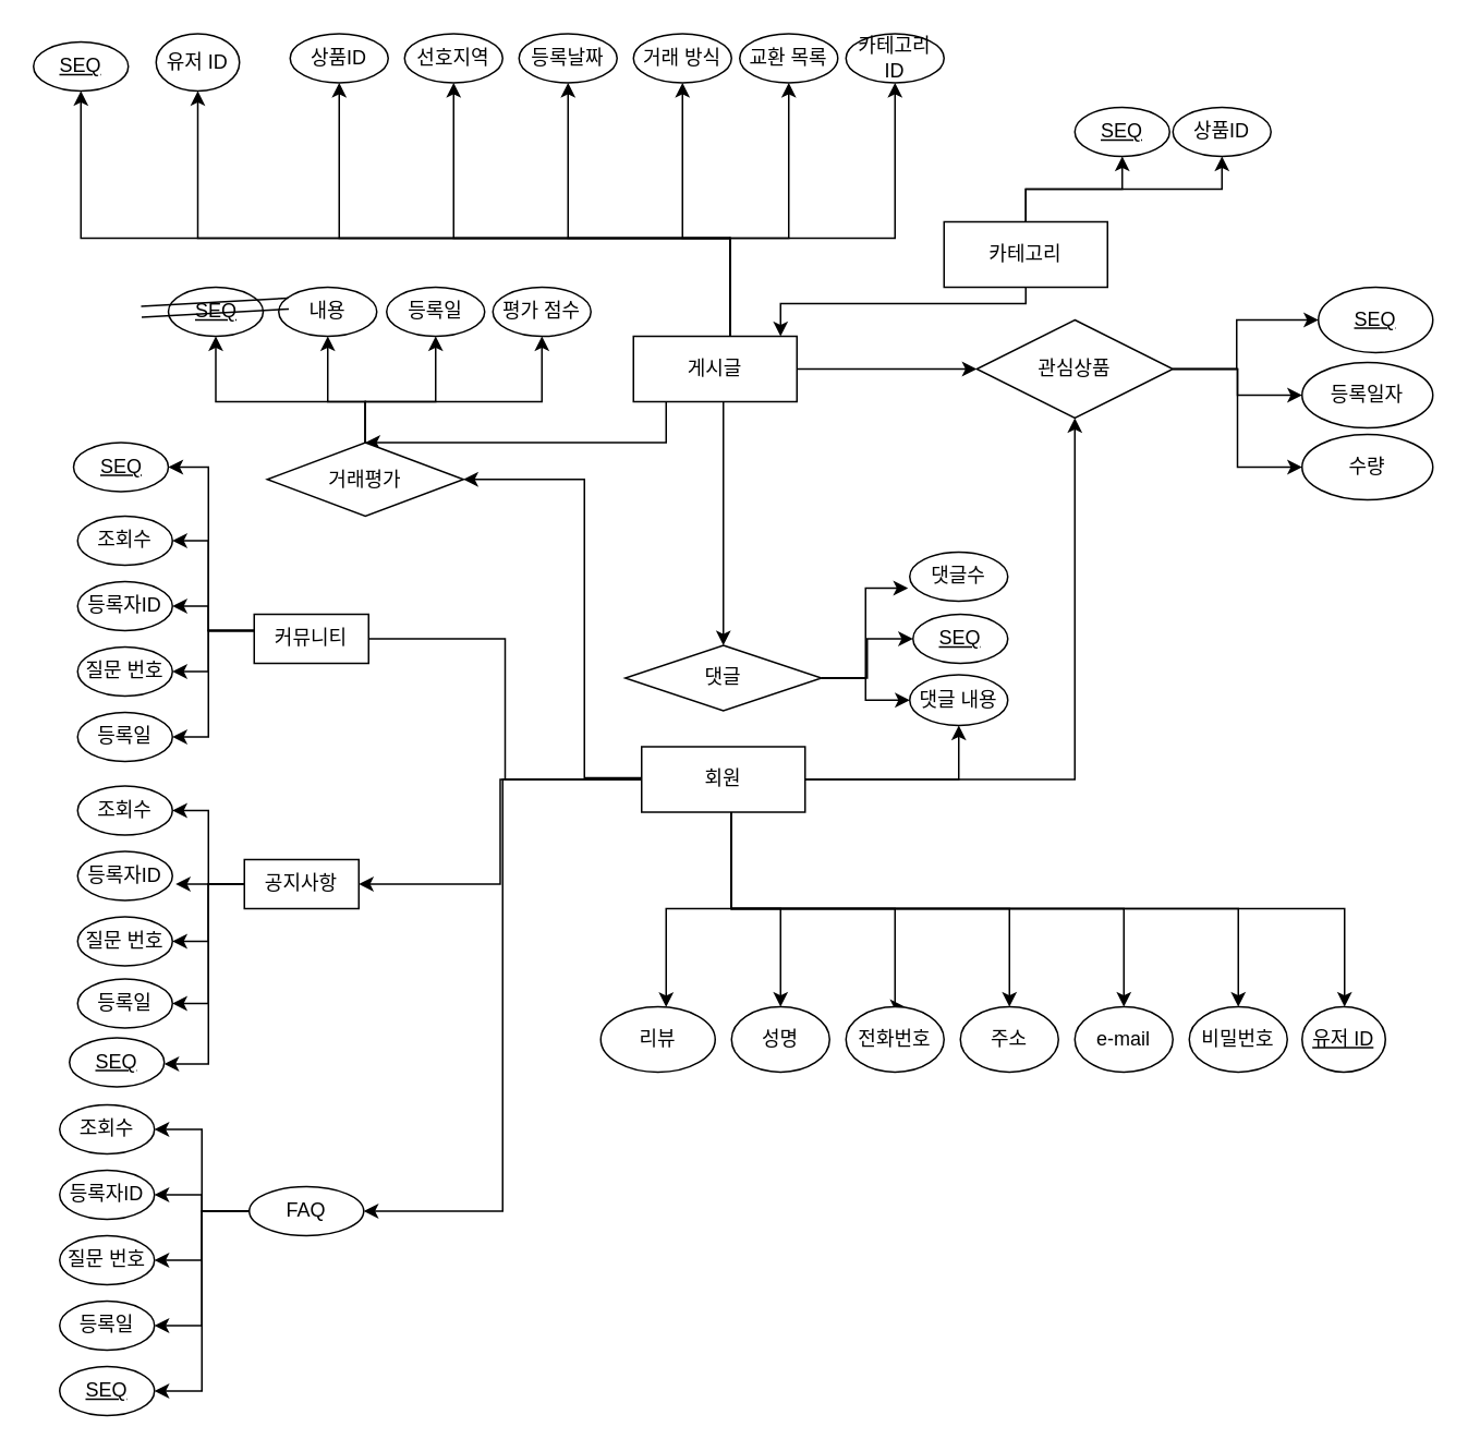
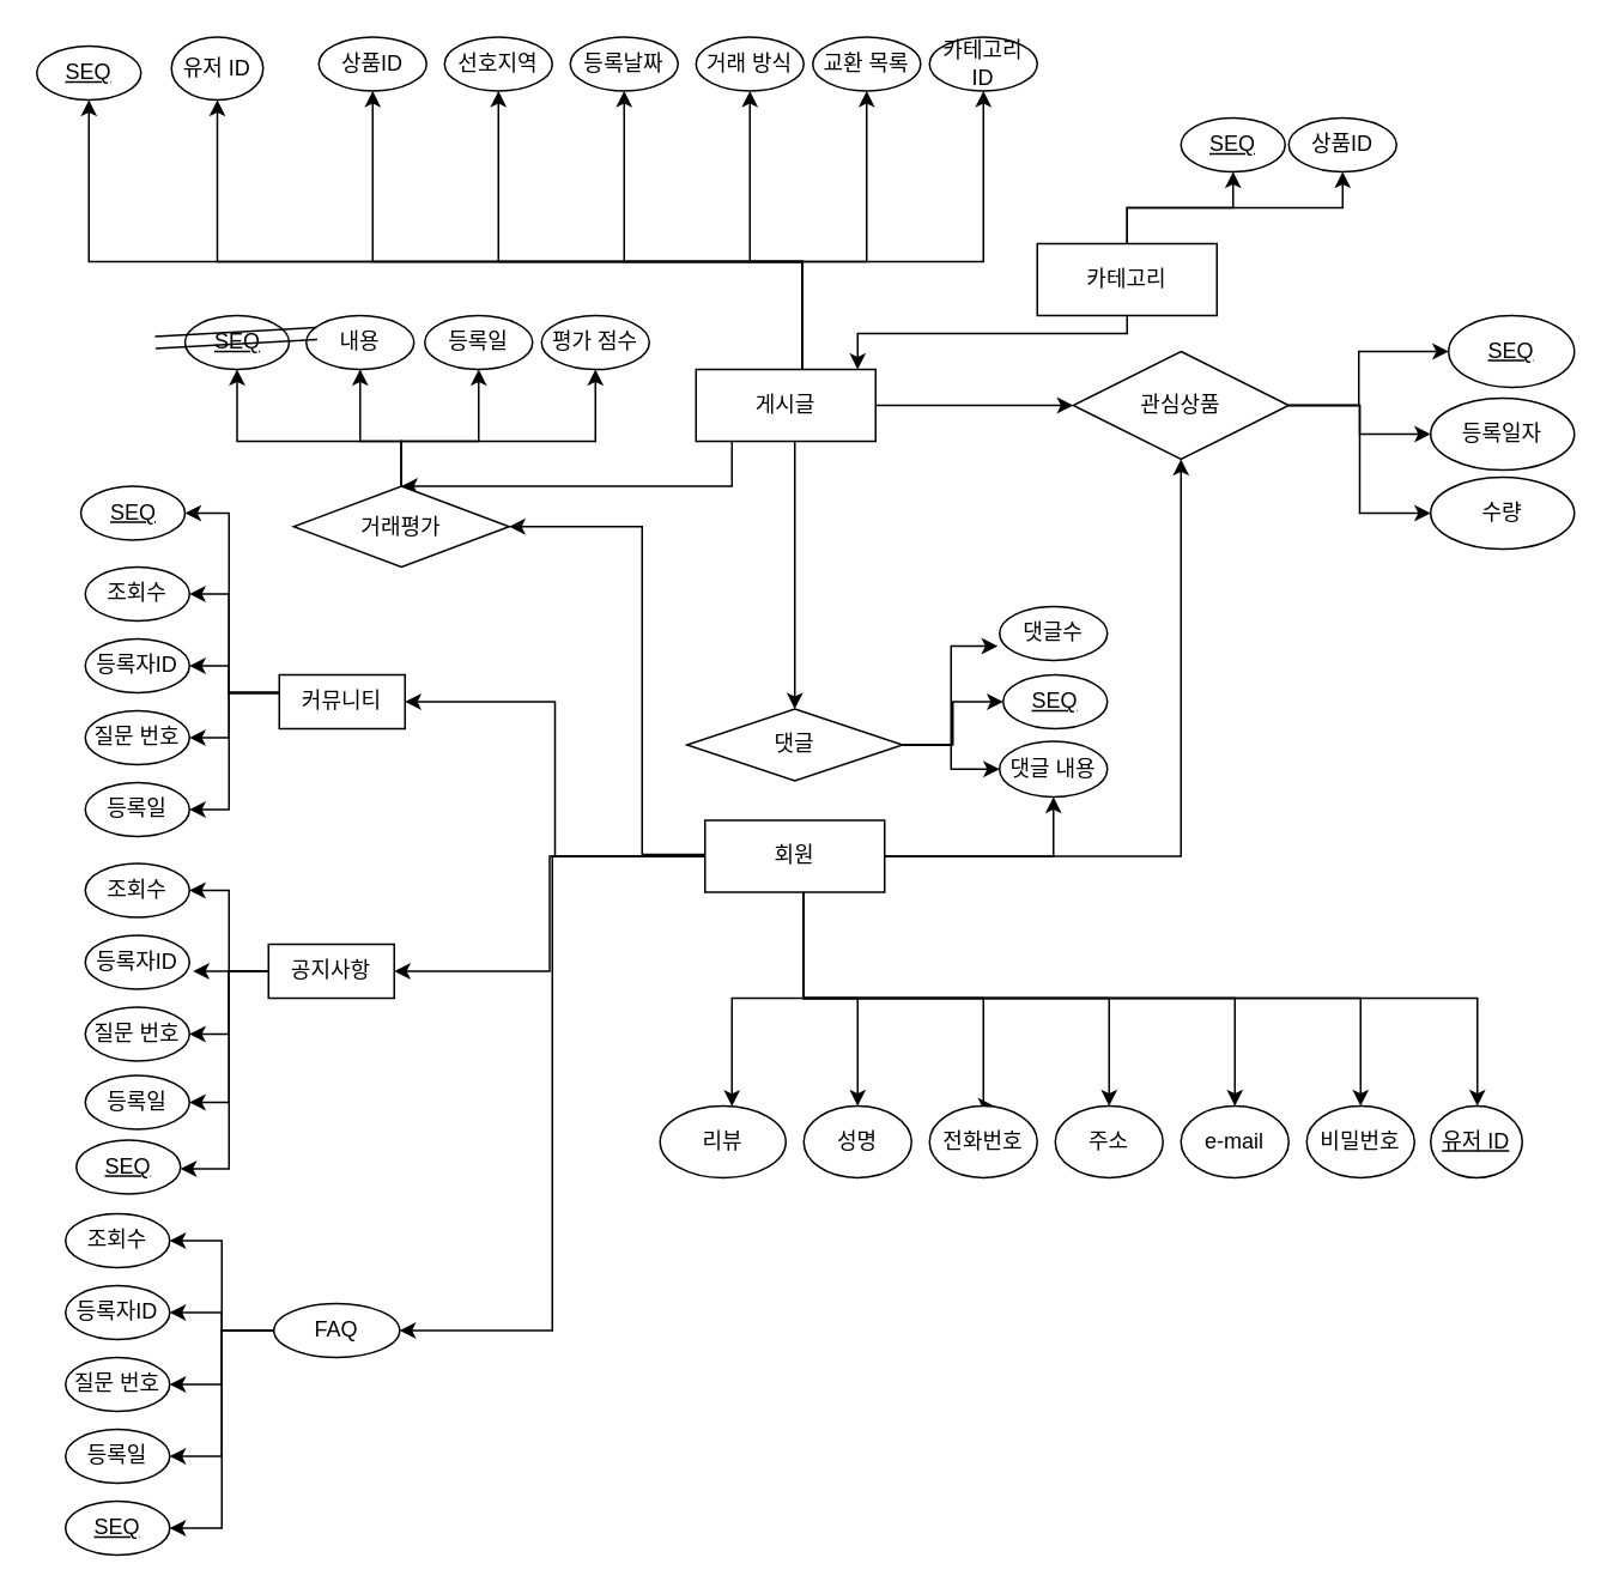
- <mxCell id="10" style="edgeStyle=orthogonalEdgeStyle;rounded=0;orthogonalLoop=1;jettySize=auto;html=1;entryX=1;entryY=0.5;entryDx=0;entryDy=0;endArrow=none;" parent="1" source="15" target="66" edge="1"><mxGeometry relative="1" as="geometry" /></mxCell>
+ <mxCell id="10" style="edgeStyle=orthogonalEdgeStyle;rounded=0;orthogonalLoop=1;jettySize=auto;html=1;entryX=1;entryY=0.5;entryDx=0;entryDy=0;" parent="1" source="15" target="66" edge="1"><mxGeometry relative="1" as="geometry" /></mxCell>
